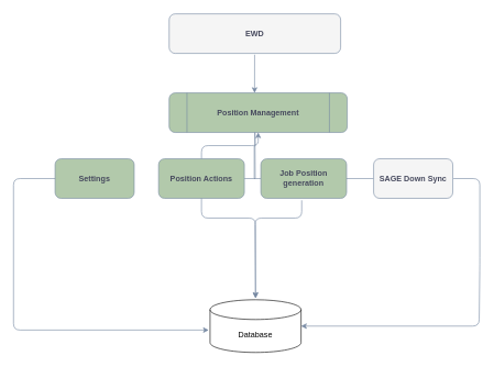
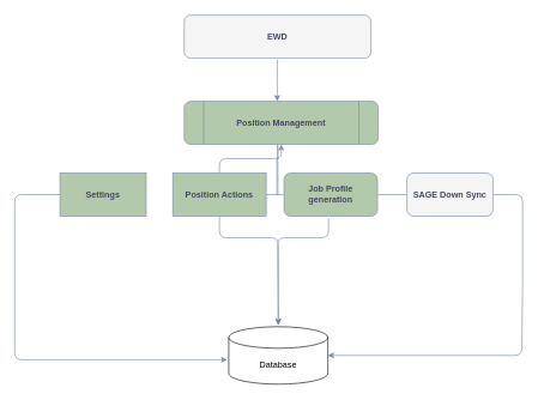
- <mxCell id="12" value="&lt;b&gt;Settings&lt;/b&gt;" style="whiteSpace=wrap;html=1;labelBackgroundColor=none;fillColor=#B2C9AB;strokeColor=#788AA3;fontColor=#46495D;rounded=1;" parent="1" vertex="1"><mxGeometry x="83" y="240" width="120" height="60" as="geometry" /></mxCell>
+ <mxCell id="12" value="&lt;b&gt;Settings&lt;/b&gt;" style="whiteSpace=wrap;html=1;labelBackgroundColor=none;fillColor=#B2C9AB;strokeColor=#788AA3;fontColor=#46495D;rounded=0;" parent="1" vertex="1"><mxGeometry x="83" y="240" width="120" height="60" as="geometry" /></mxCell>
- <mxCell id="8" value="&lt;b&gt;Position Actions&lt;/b&gt;" style="whiteSpace=wrap;html=1;align=center;verticalAlign=middle;treeFolding=1;treeMoving=1;labelBackgroundColor=none;fillColor=#B2C9AB;strokeColor=#788AA3;fontColor=#46495D;rounded=1;" parent="1" vertex="1"><mxGeometry x="240" y="240" width="130" height="60" as="geometry" /></mxCell>
+ <mxCell id="8" value="&lt;b&gt;Position Actions&lt;/b&gt;" style="whiteSpace=wrap;html=1;align=center;verticalAlign=middle;treeFolding=1;treeMoving=1;labelBackgroundColor=none;fillColor=#B2C9AB;strokeColor=#788AA3;fontColor=#46495D;rounded=0;" parent="1" vertex="1"><mxGeometry x="240" y="240" width="130" height="60" as="geometry" /></mxCell>
- <mxCell id="10" value="&lt;b&gt;Job Position&lt;br&gt;generation&lt;/b&gt;" style="whiteSpace=wrap;html=1;align=center;verticalAlign=middle;treeFolding=1;treeMoving=1;labelBackgroundColor=none;fillColor=#B2C9AB;strokeColor=#788AA3;fontColor=#46495D;rounded=1;" parent="1" vertex="1"><mxGeometry x="395" y="240" width="130" height="60" as="geometry" /></mxCell>
+ <mxCell id="10" value="&lt;b&gt;Job Profile&lt;br&gt;generation&lt;/b&gt;" style="whiteSpace=wrap;html=1;align=center;verticalAlign=middle;treeFolding=1;treeMoving=1;labelBackgroundColor=none;fillColor=#B2C9AB;strokeColor=#788AA3;fontColor=#46495D;rounded=1;" parent="1" vertex="1"><mxGeometry x="395" y="240" width="130" height="60" as="geometry" /></mxCell>
